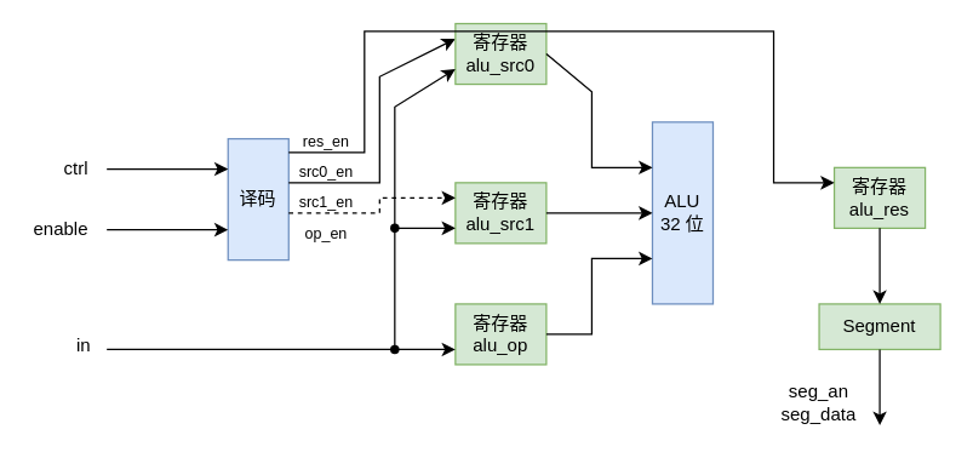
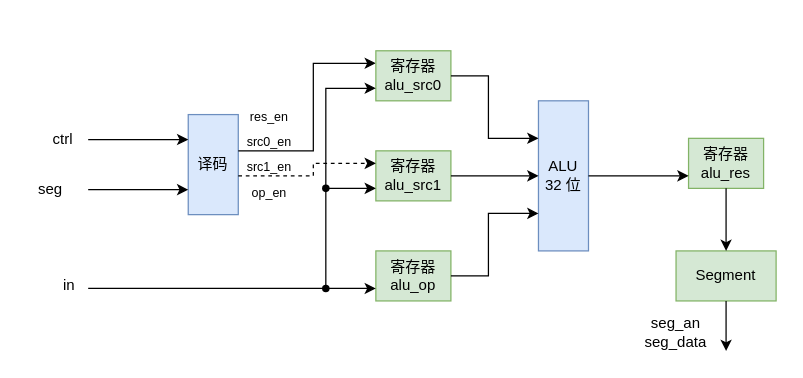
- <mxCell id="25" value="" style="endArrow=classic;html=1;rounded=0;entryX=0;entryY=0.25;entryDx=0;entryDy=0;exitX=1;exitY=0.112;exitDx=0;exitDy=0;exitPerimeter=0;" parent="1" source="2" target="24" edge="1"><mxGeometry width="50" height="50" relative="1" as="geometry"><mxPoint x="250" y="50" as="sourcePoint" /><mxPoint x="550" y="130" as="targetPoint" /><Array as="points"><mxPoint x="240" y="100" /><mxPoint x="240" y="20" /><mxPoint x="510" y="20" /><mxPoint x="510" y="120" /></Array></mxGeometry></mxCell>
- <mxCell id="8" value="寄存器&lt;br&gt;alu_src0" style="rounded=0;whiteSpace=wrap;html=1;fillColor=#d5e8d4;strokeColor=#82b366;" parent="1" vertex="1"><mxGeometry x="300" y="15" width="60" height="40" as="geometry" /></mxCell>
+ <mxCell id="8" value="寄存器&lt;br&gt;alu_src0" style="rounded=0;whiteSpace=wrap;html=1;fillColor=#d5e8d4;strokeColor=#82b366;" parent="1" vertex="1"><mxGeometry x="300" y="40" width="60" height="40" as="geometry" /></mxCell>
+ <mxCell id="26" value="" style="endArrow=classic;html=1;rounded=0;exitX=1;exitY=0.5;exitDx=0;exitDy=0;entryX=0;entryY=0.75;entryDx=0;entryDy=0;" parent="1" source="12" target="24" edge="1"><mxGeometry width="50" height="50" relative="1" as="geometry"><mxPoint x="560" y="110" as="sourcePoint" /><mxPoint x="610" y="60" as="targetPoint" /></mxGeometry></mxCell>
- <mxCell id="6" value="enable" style="text;html=1;strokeColor=none;fillColor=none;align=center;verticalAlign=middle;whiteSpace=wrap;rounded=0;" parent="1" vertex="1"><mxGeometry x="20" y="141" width="40" height="20" as="geometry" /></mxCell>
+ <mxCell id="6" value="seg" style="text;html=1;strokeColor=none;fillColor=none;align=center;verticalAlign=middle;whiteSpace=wrap;rounded=0;" parent="1" vertex="1"><mxGeometry x="20" y="141" width="40" height="20" as="geometry" /></mxCell>
- <mxCell id="23" value="Segment" style="rounded=0;whiteSpace=wrap;html=1;fillColor=#d5e8d4;strokeColor=#82b366;" parent="1" vertex="1"><mxGeometry x="540" y="200" width="80" height="30" as="geometry" /></mxCell>
+ <mxCell id="23" value="Segment" style="rounded=0;whiteSpace=wrap;html=1;fillColor=#d5e8d4;strokeColor=#82b366;" parent="1" vertex="1"><mxGeometry x="540" y="200" width="80" height="40" as="geometry" /></mxCell>
